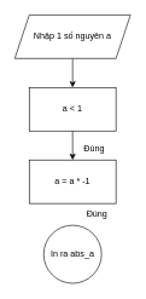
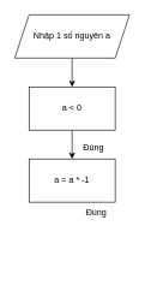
- <mxCell id="5" value="a &amp;lt; 1" style="rounded=0;whiteSpace=wrap;html=1;" vertex="1" parent="1"><mxGeometry x="40" y="120" width="120" height="60" as="geometry" /></mxCell>
+ <mxCell id="5" value="a &amp;lt; 0" style="rounded=0;whiteSpace=wrap;html=1;" vertex="1" parent="1"><mxGeometry x="40" y="120" width="120" height="60" as="geometry" /></mxCell>
- <mxCell id="7" value="In ra abs_a" style="ellipse;whiteSpace=wrap;html=1;rounded=0;" vertex="1" parent="1"><mxGeometry x="60" y="310" width="80" height="80" as="geometry" /></mxCell>
